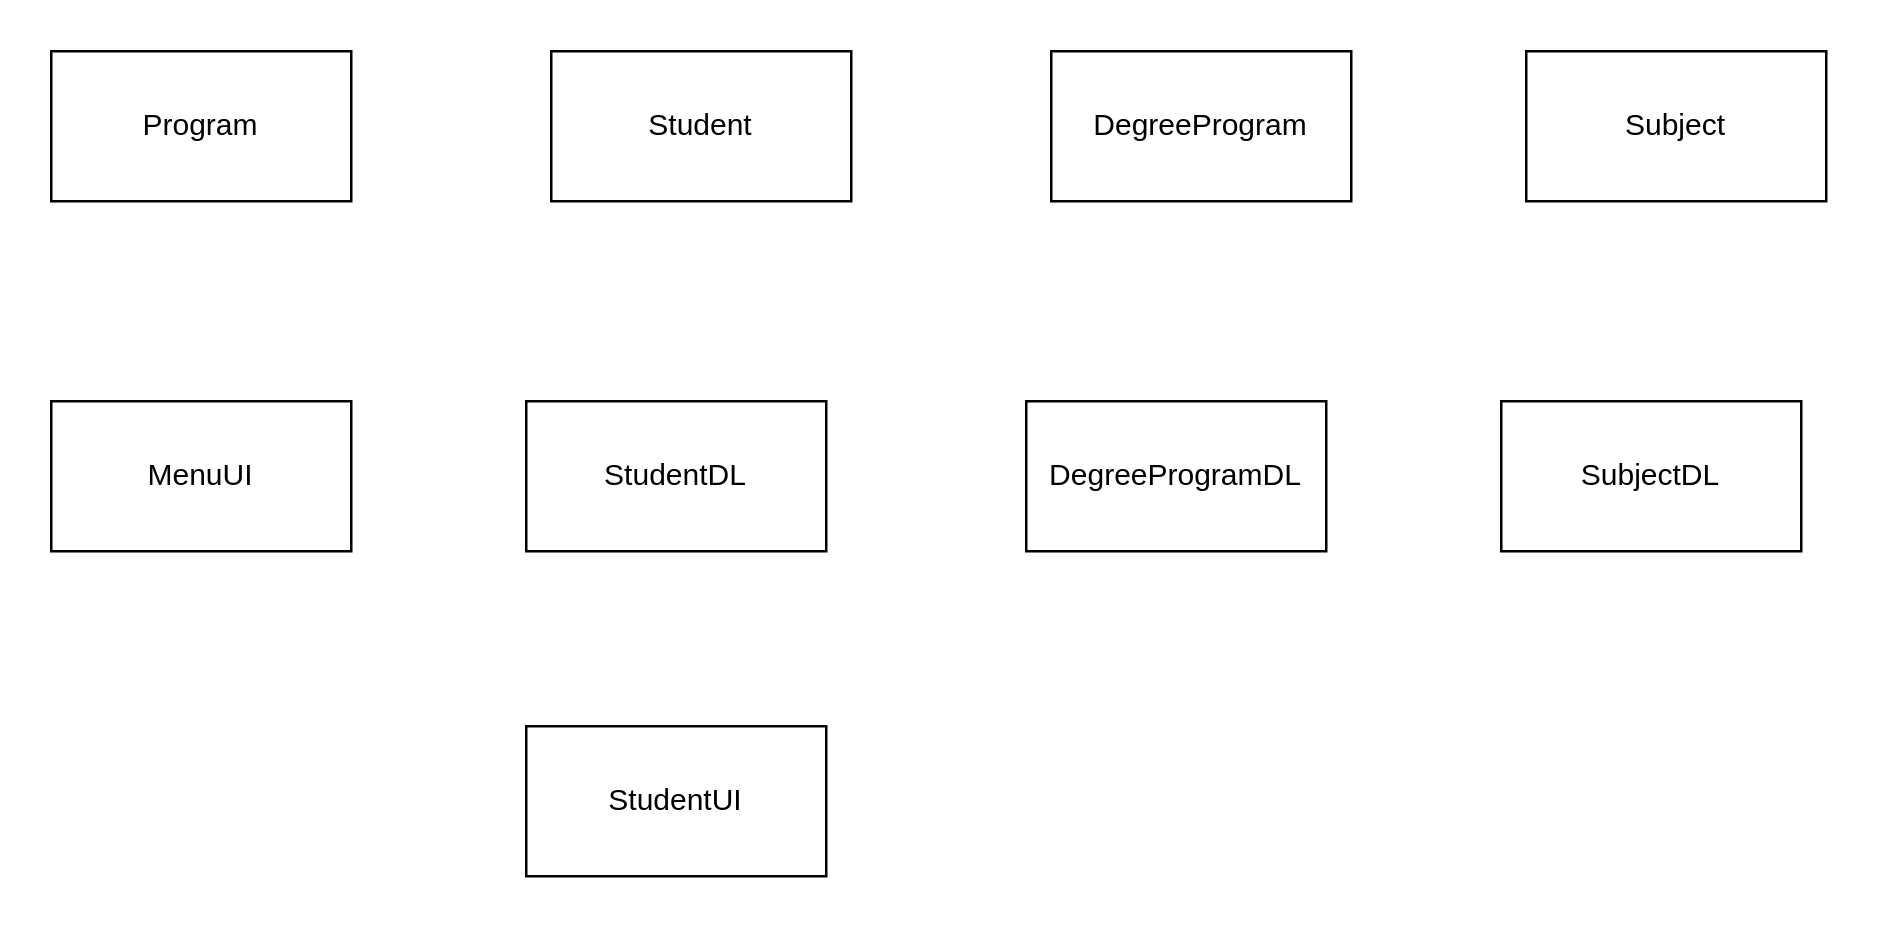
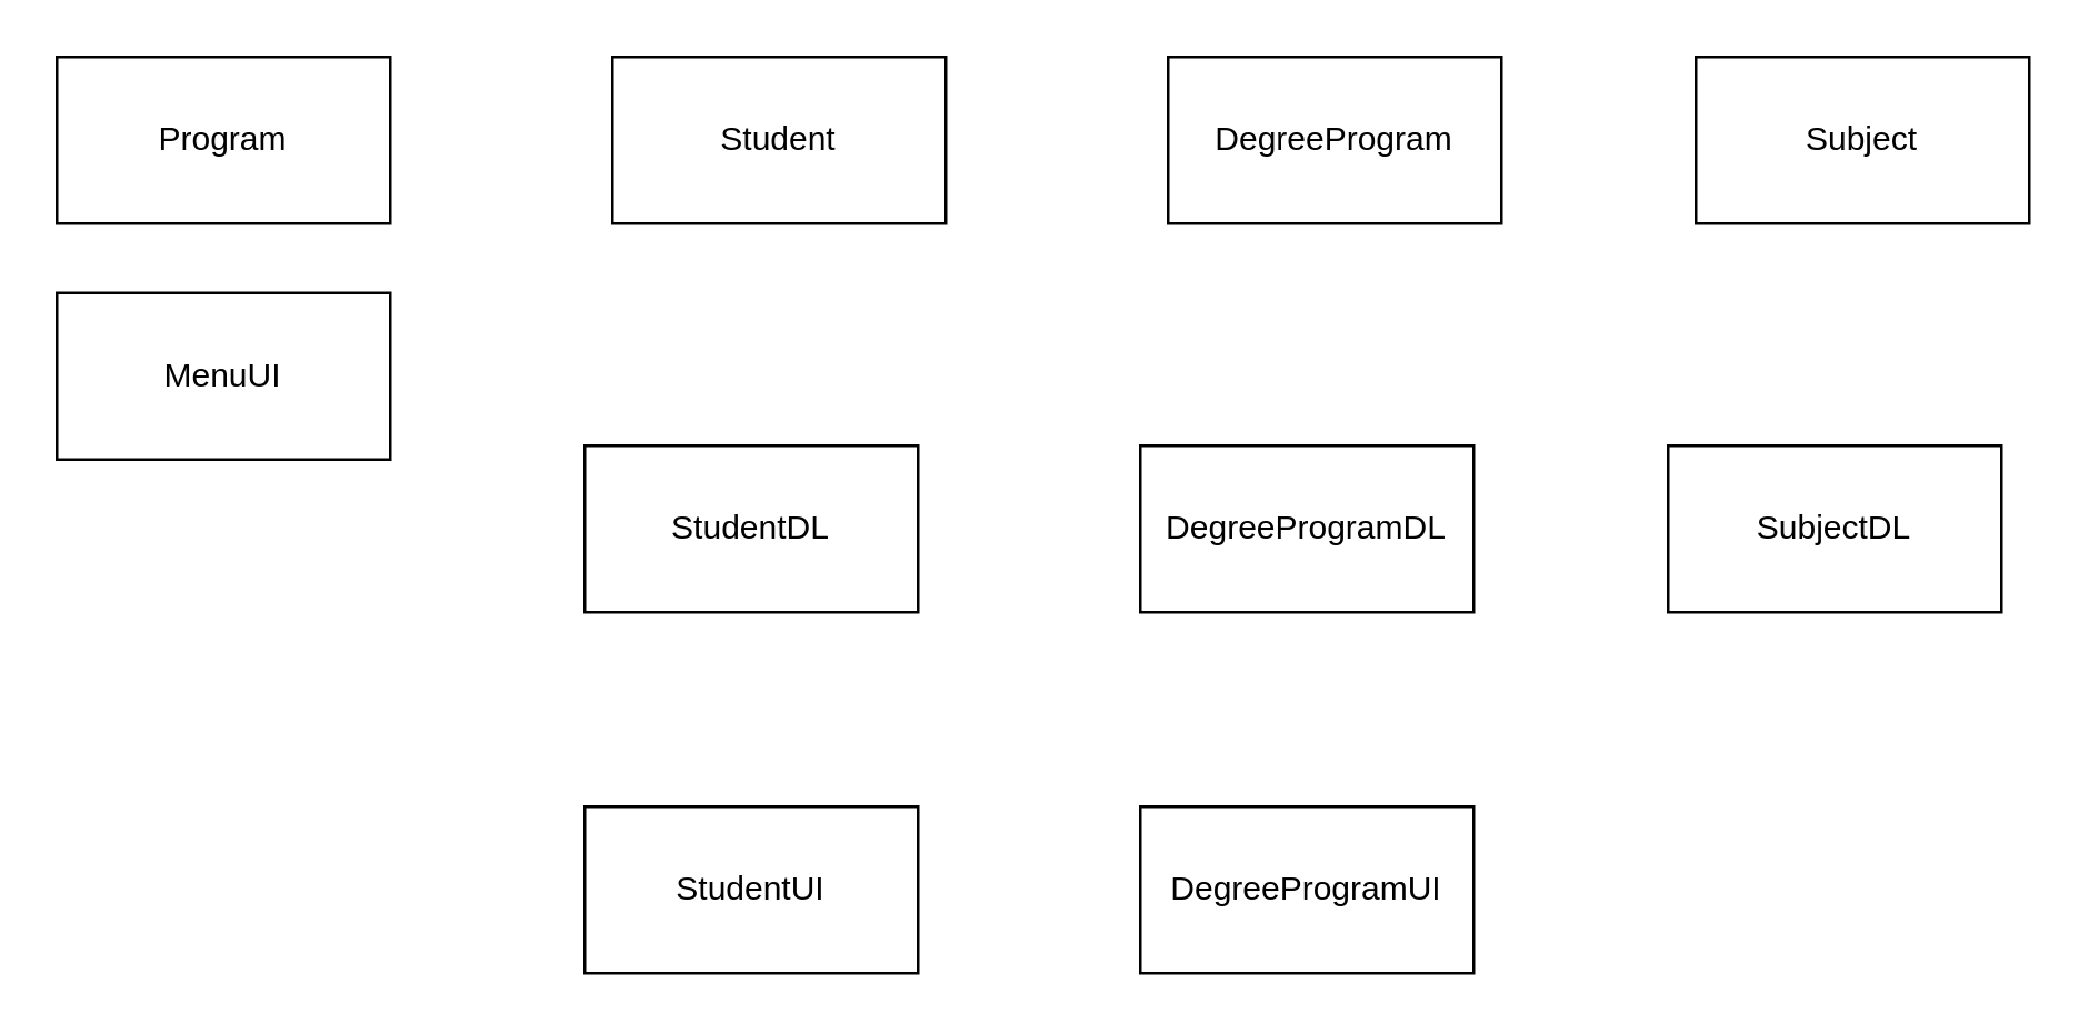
- <mxCell id="3" value="MenuUI" style="rounded=0;whiteSpace=wrap;html=1;" vertex="1" parent="1"><mxGeometry x="20" y="160" width="120" height="60" as="geometry" /></mxCell>
+ <mxCell id="3" value="MenuUI" style="rounded=0;whiteSpace=wrap;html=1;" vertex="1" parent="1"><mxGeometry x="20" y="105" width="120" height="60" as="geometry" /></mxCell>
+ <mxCell id="9" value="DegreeProgramUI" style="rounded=0;whiteSpace=wrap;html=1;" vertex="1" parent="1"><mxGeometry x="410" y="290" width="120" height="60" as="geometry" /></mxCell>
